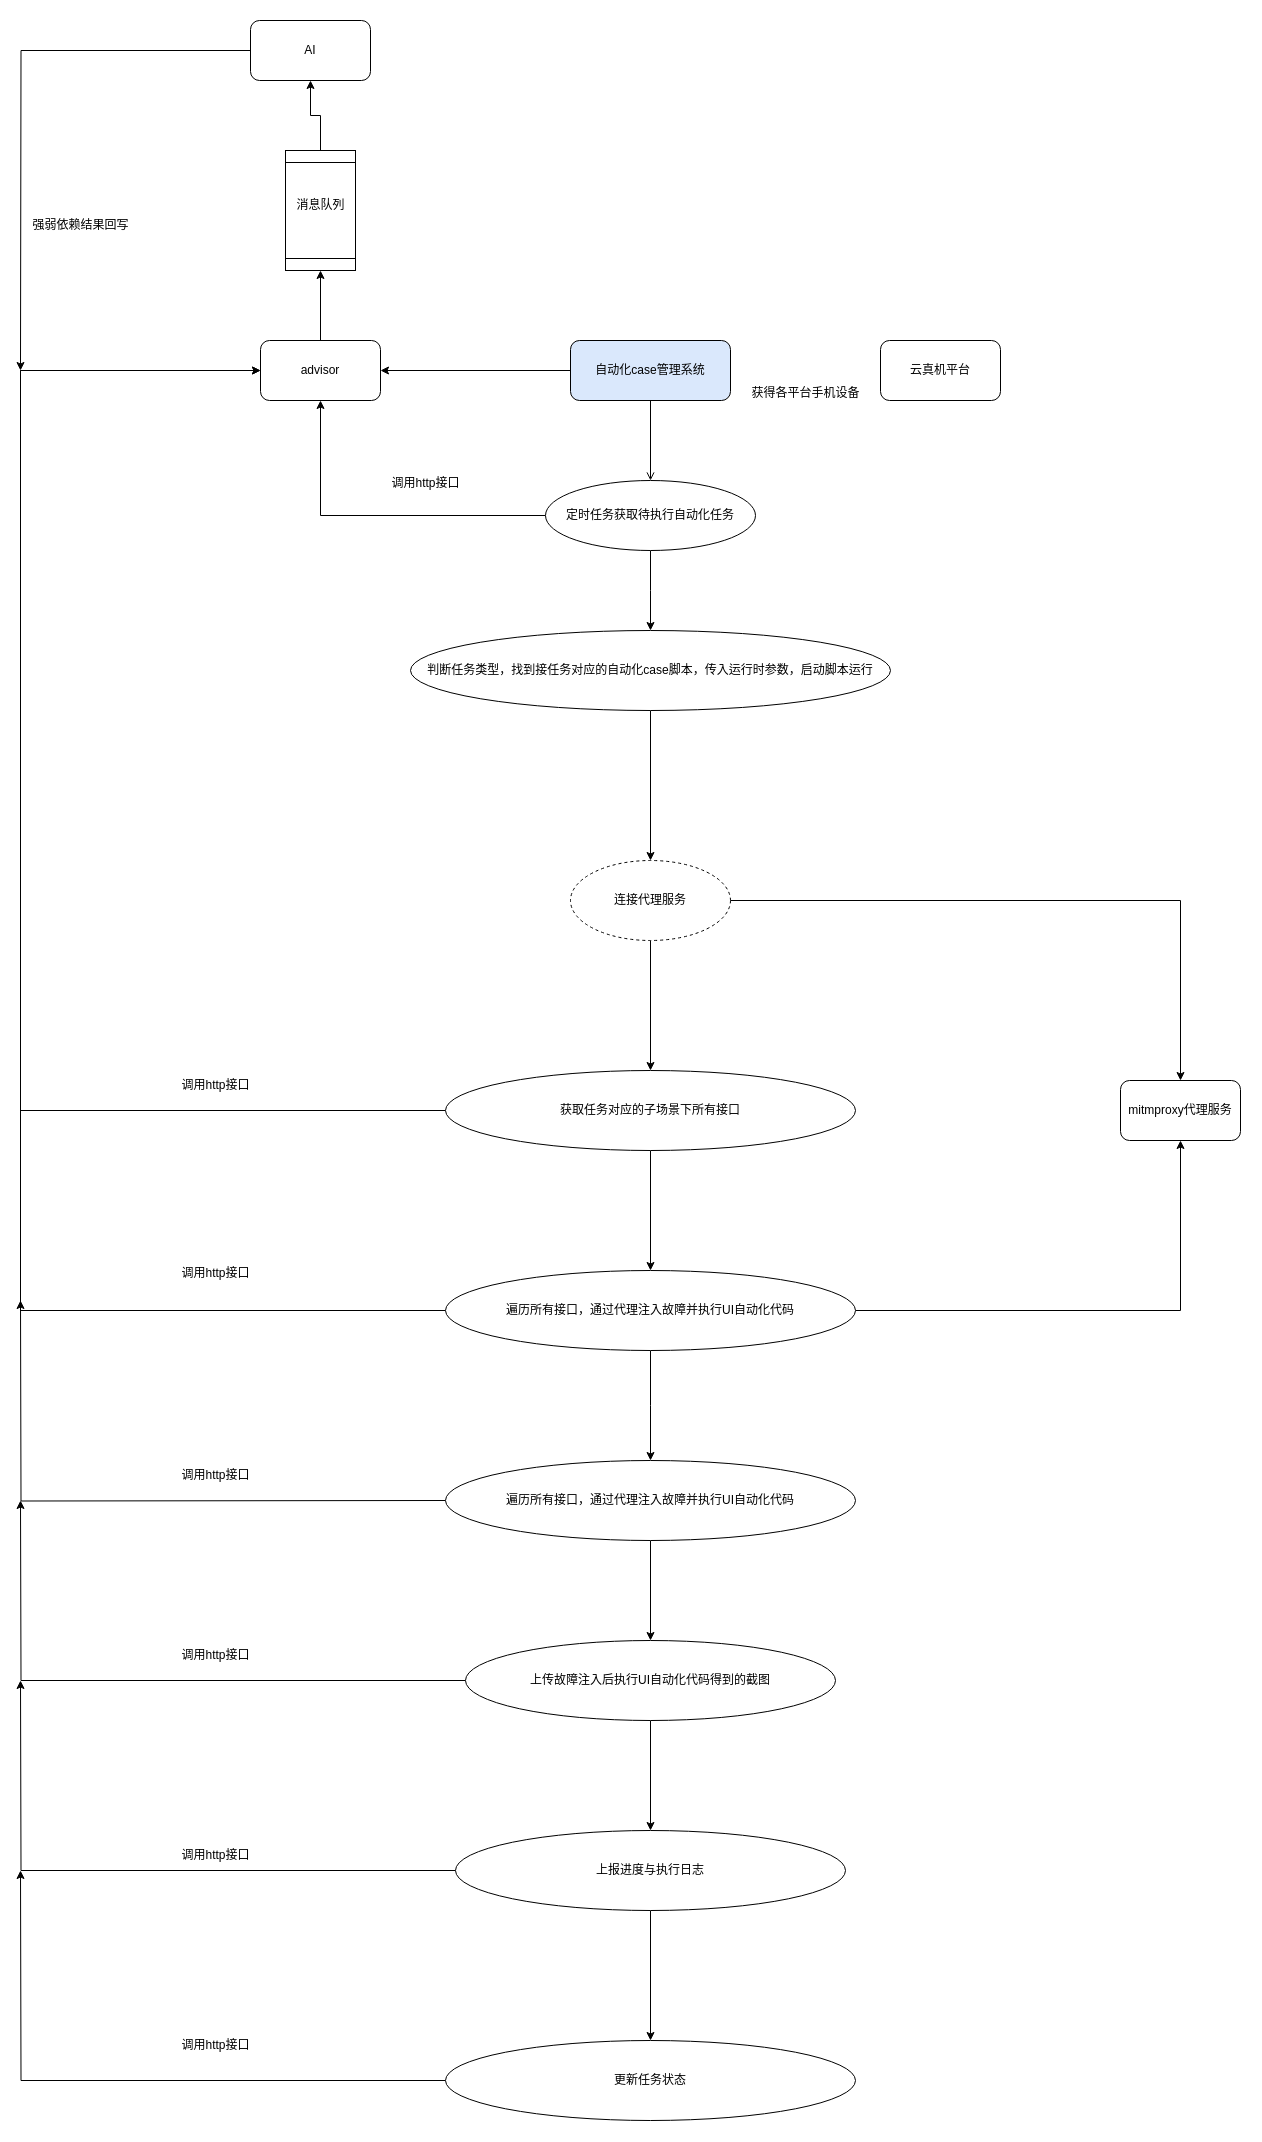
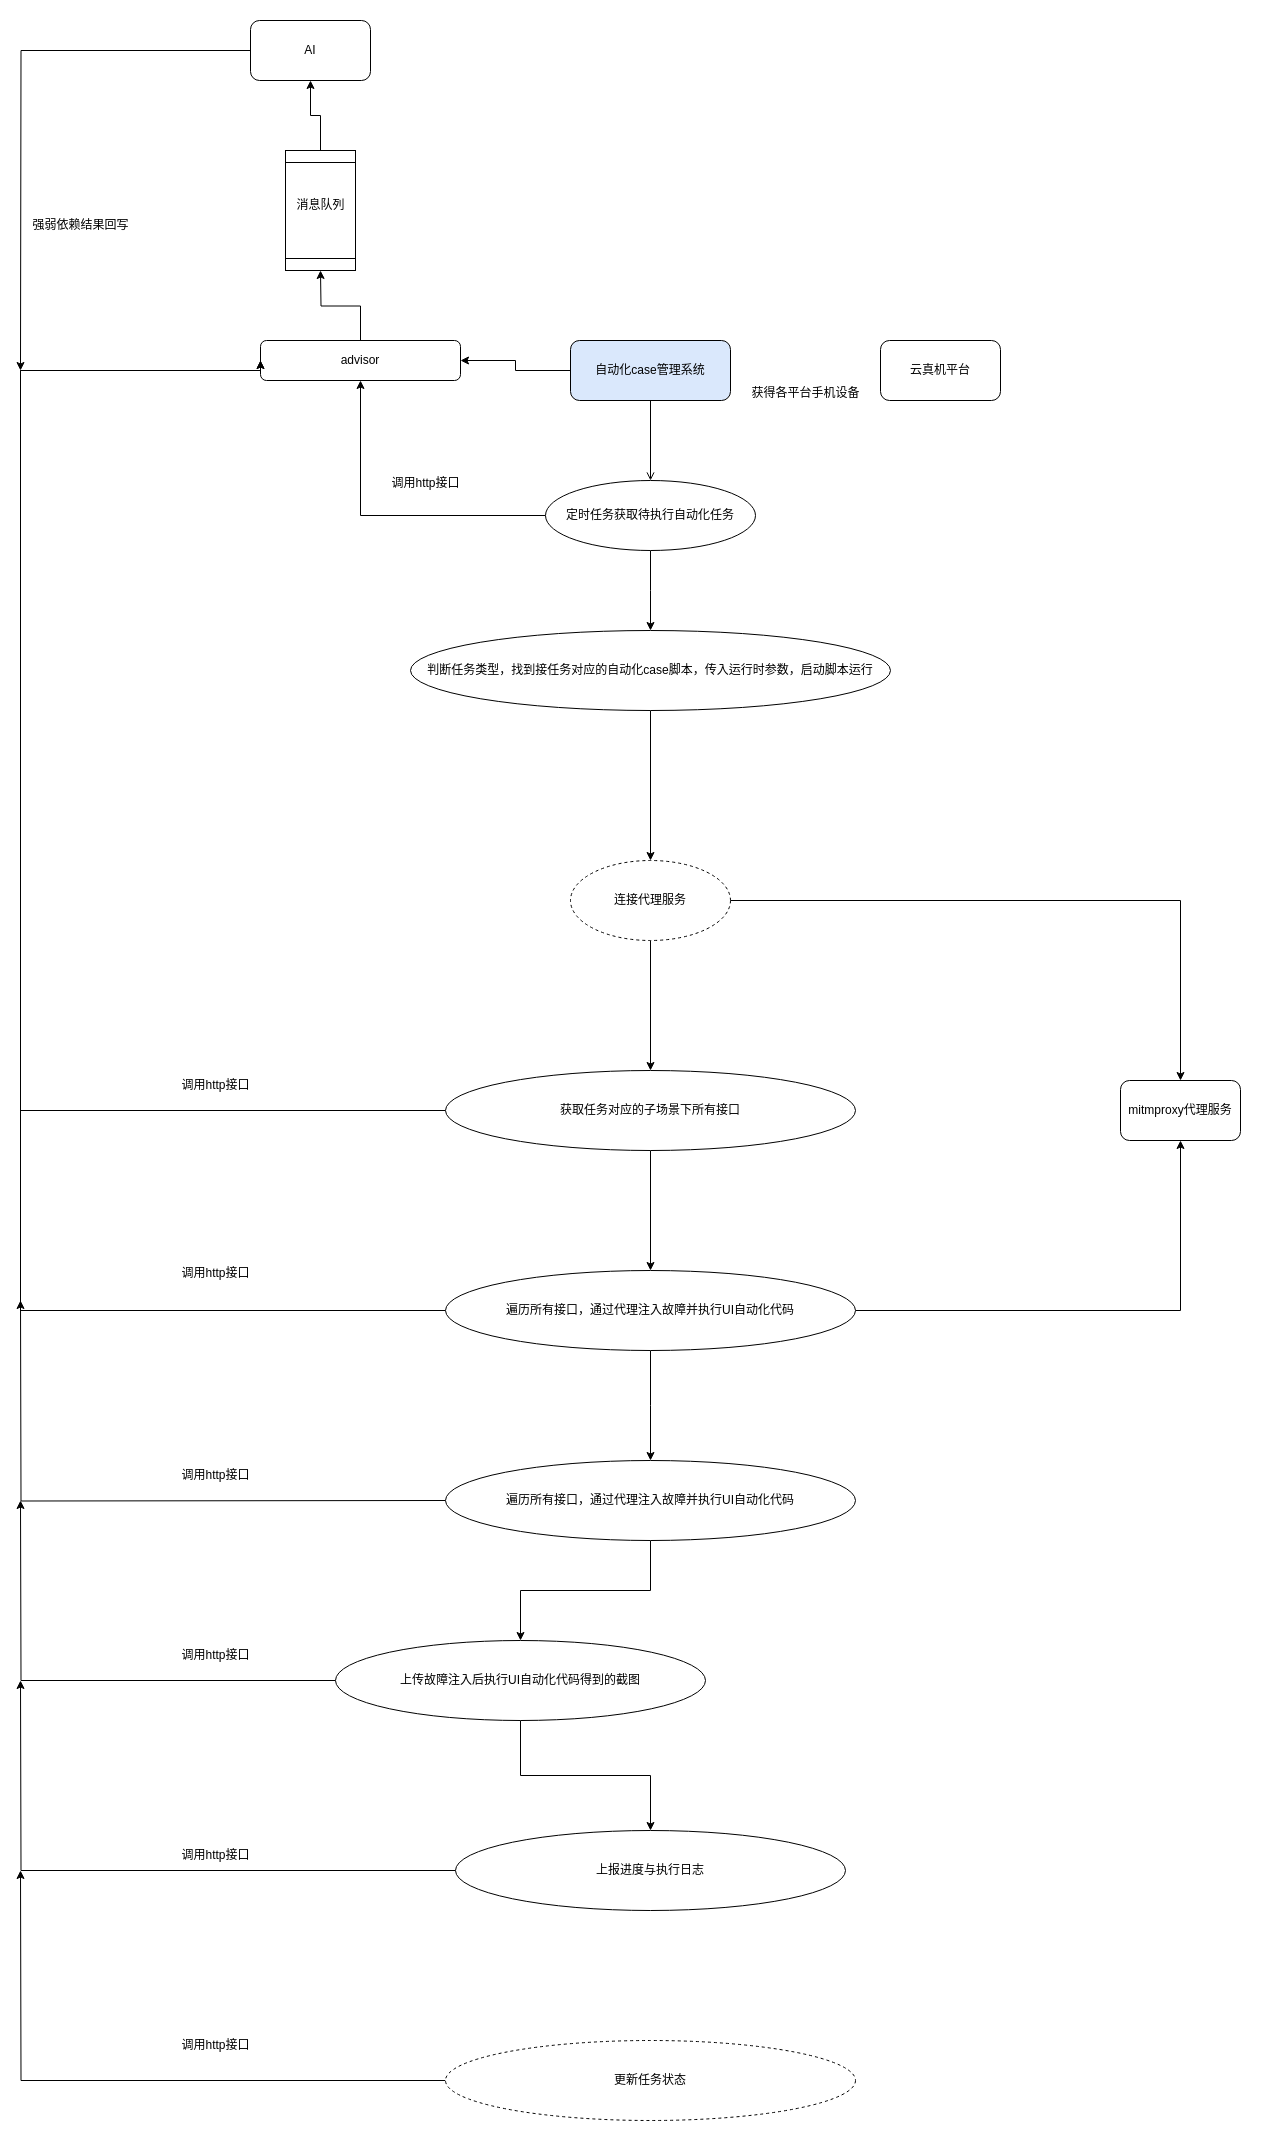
- <mxCell id="3" value="advisor" style="rounded=1;whiteSpace=wrap;html=1;" vertex="1" parent="1"><mxGeometry x="260" y="340" width="120" height="60" as="geometry" /></mxCell>
+ <mxCell id="3" value="advisor" style="rounded=1;whiteSpace=wrap;html=1;" vertex="1" parent="1"><mxGeometry x="260" y="340" width="200" height="40" as="geometry" /></mxCell>
- <mxCell id="33" value="上传故障注入后执行UI自动化代码得到的截图" style="ellipse;whiteSpace=wrap;html=1;" vertex="1" parent="1"><mxGeometry x="465" y="1640" width="370" height="80" as="geometry" /></mxCell>
+ <mxCell id="33" value="上传故障注入后执行UI自动化代码得到的截图" style="ellipse;whiteSpace=wrap;html=1;" vertex="1" parent="1"><mxGeometry x="335" y="1640" width="370" height="80" as="geometry" /></mxCell>
- <mxCell id="37" style="edgeStyle=orthogonalEdgeStyle;rounded=0;orthogonalLoop=1;jettySize=auto;html=1;" edge="1" parent="1" source="38" target="40"><mxGeometry relative="1" as="geometry" /></mxCell>
- <mxCell id="40" value="更新任务状态" style="ellipse;whiteSpace=wrap;html=1;" vertex="1" parent="1"><mxGeometry x="445" y="2040" width="410" height="80" as="geometry" /></mxCell>
+ <mxCell id="40" value="更新任务状态" style="ellipse;whiteSpace=wrap;html=1;dashed=1;" vertex="1" parent="1"><mxGeometry x="445" y="2040" width="410" height="80" as="geometry" /></mxCell>
